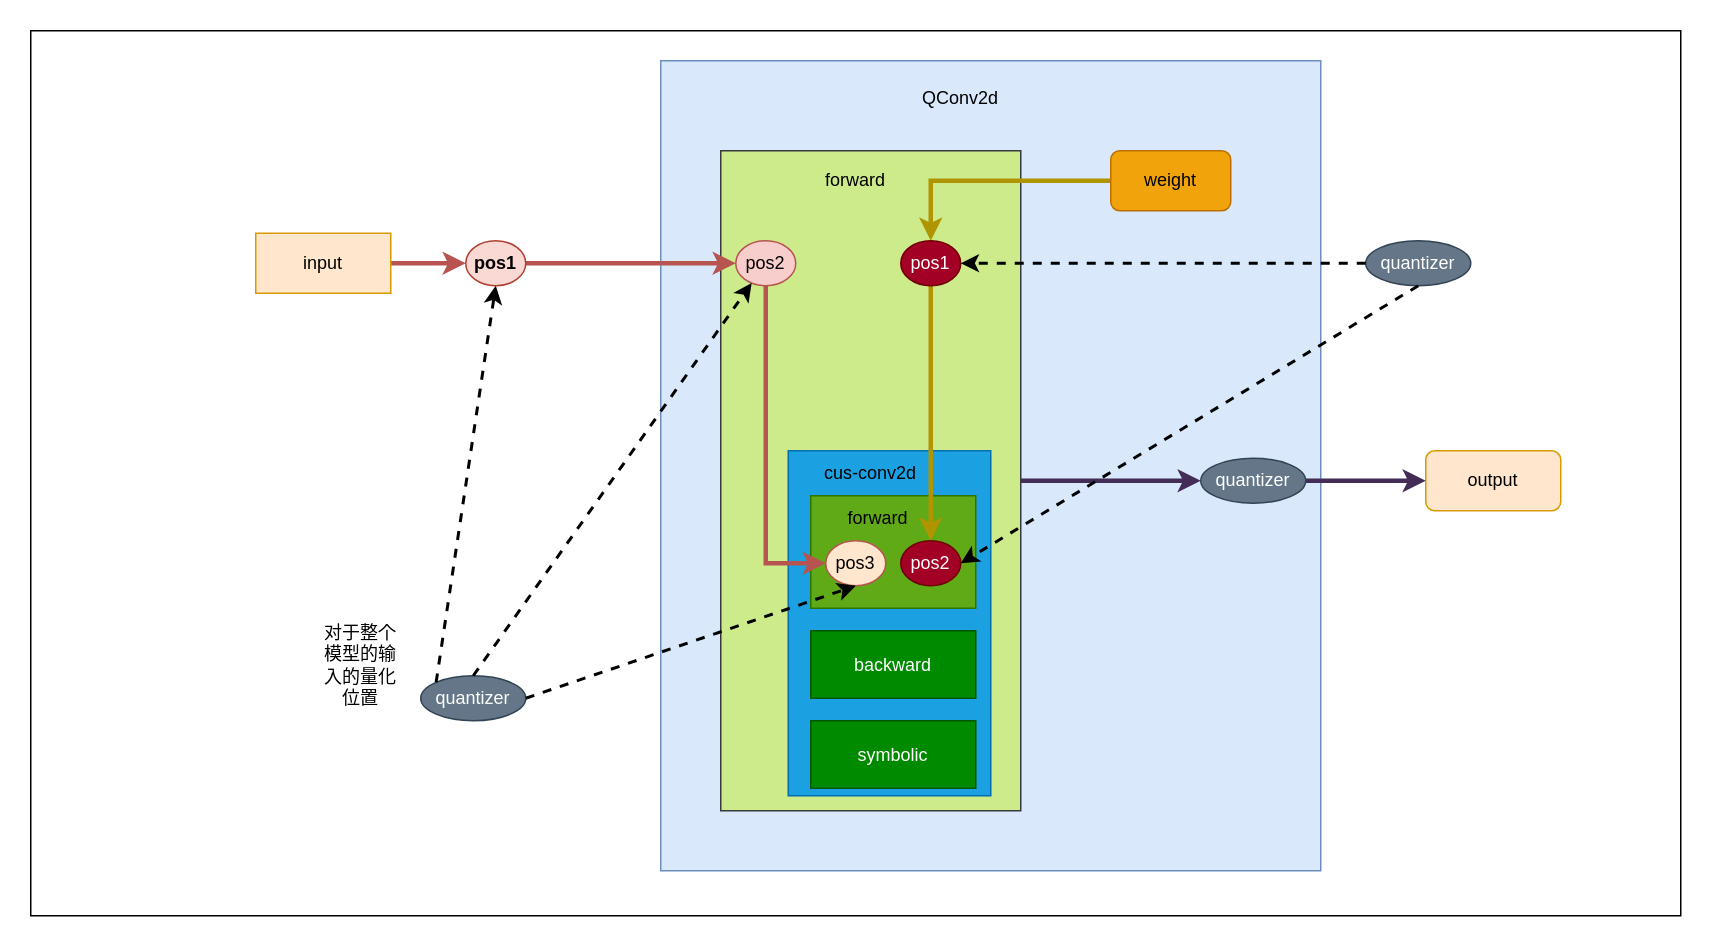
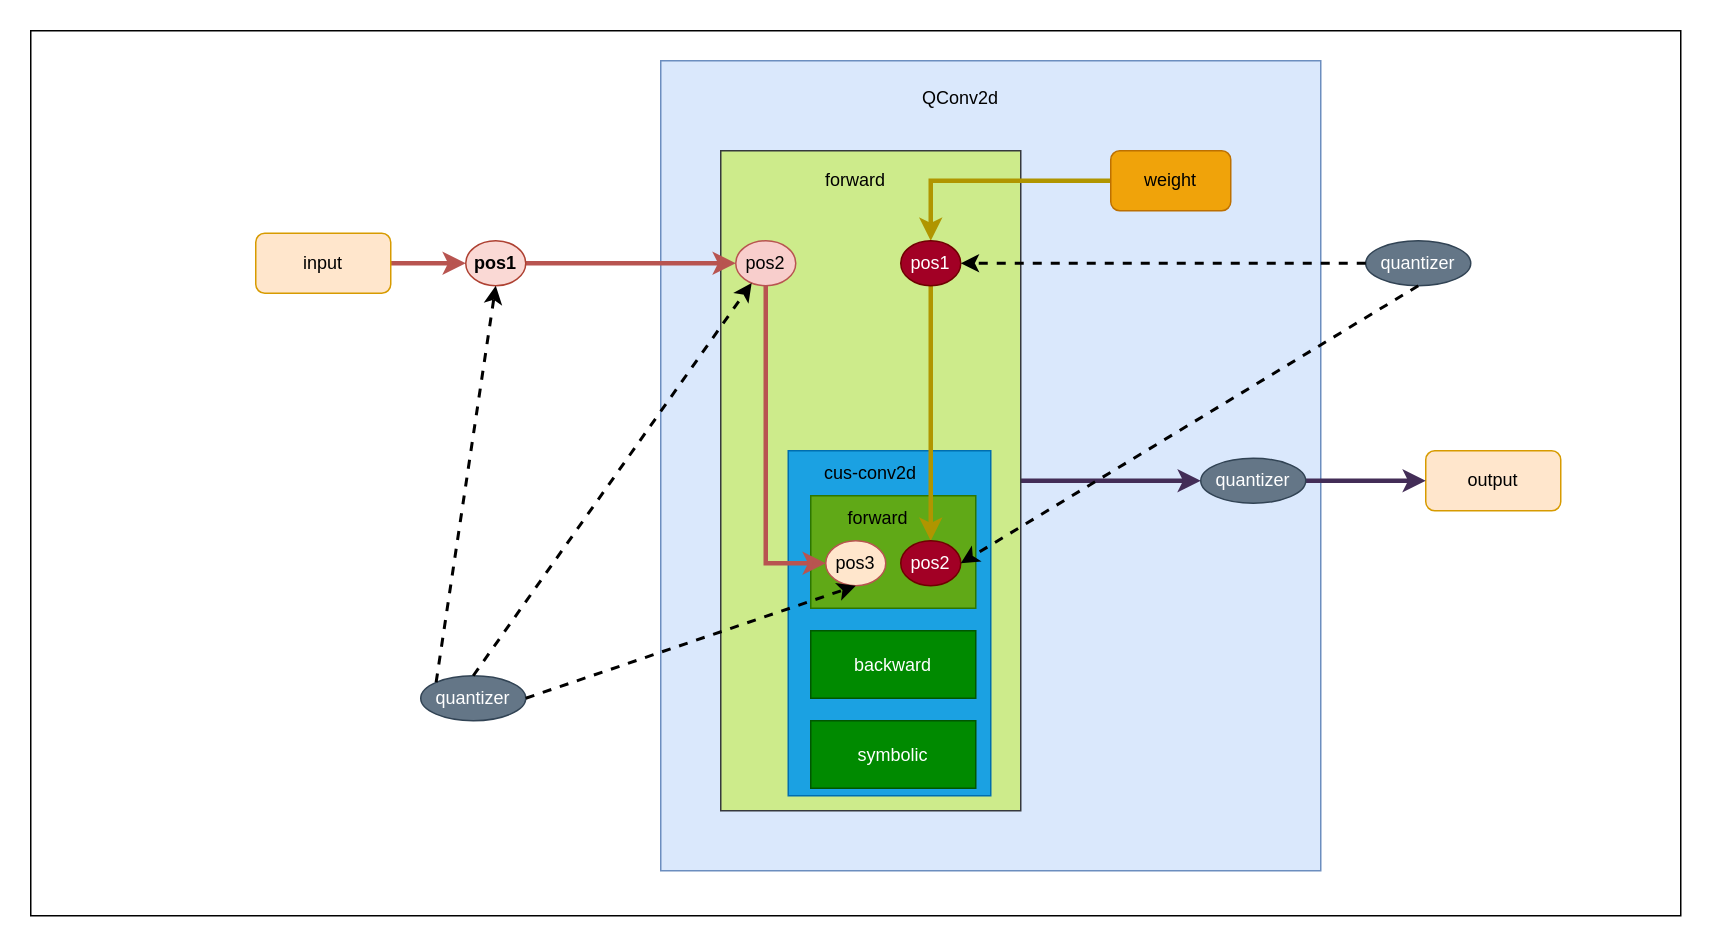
- <mxCell id="11" value="input" style="whiteSpace=wrap;html=1;fillColor=#ffe6cc;strokeColor=#d79b00;rounded=0;" vertex="1" parent="1"><mxGeometry x="170" y="155" width="90" height="40" as="geometry" /></mxCell>
+ <mxCell id="11" value="input" style="rounded=1;whiteSpace=wrap;html=1;fillColor=#ffe6cc;strokeColor=#d79b00;" vertex="1" parent="1"><mxGeometry x="170" y="155" width="90" height="40" as="geometry" /></mxCell>
- <mxCell id="31" value="对于整个模型的输入的量化位置" style="text;html=1;strokeColor=none;fillColor=none;align=center;verticalAlign=middle;whiteSpace=wrap;rounded=0;" vertex="1" parent="1"><mxGeometry x="210" y="405" width="60" height="75" as="geometry" /></mxCell>
